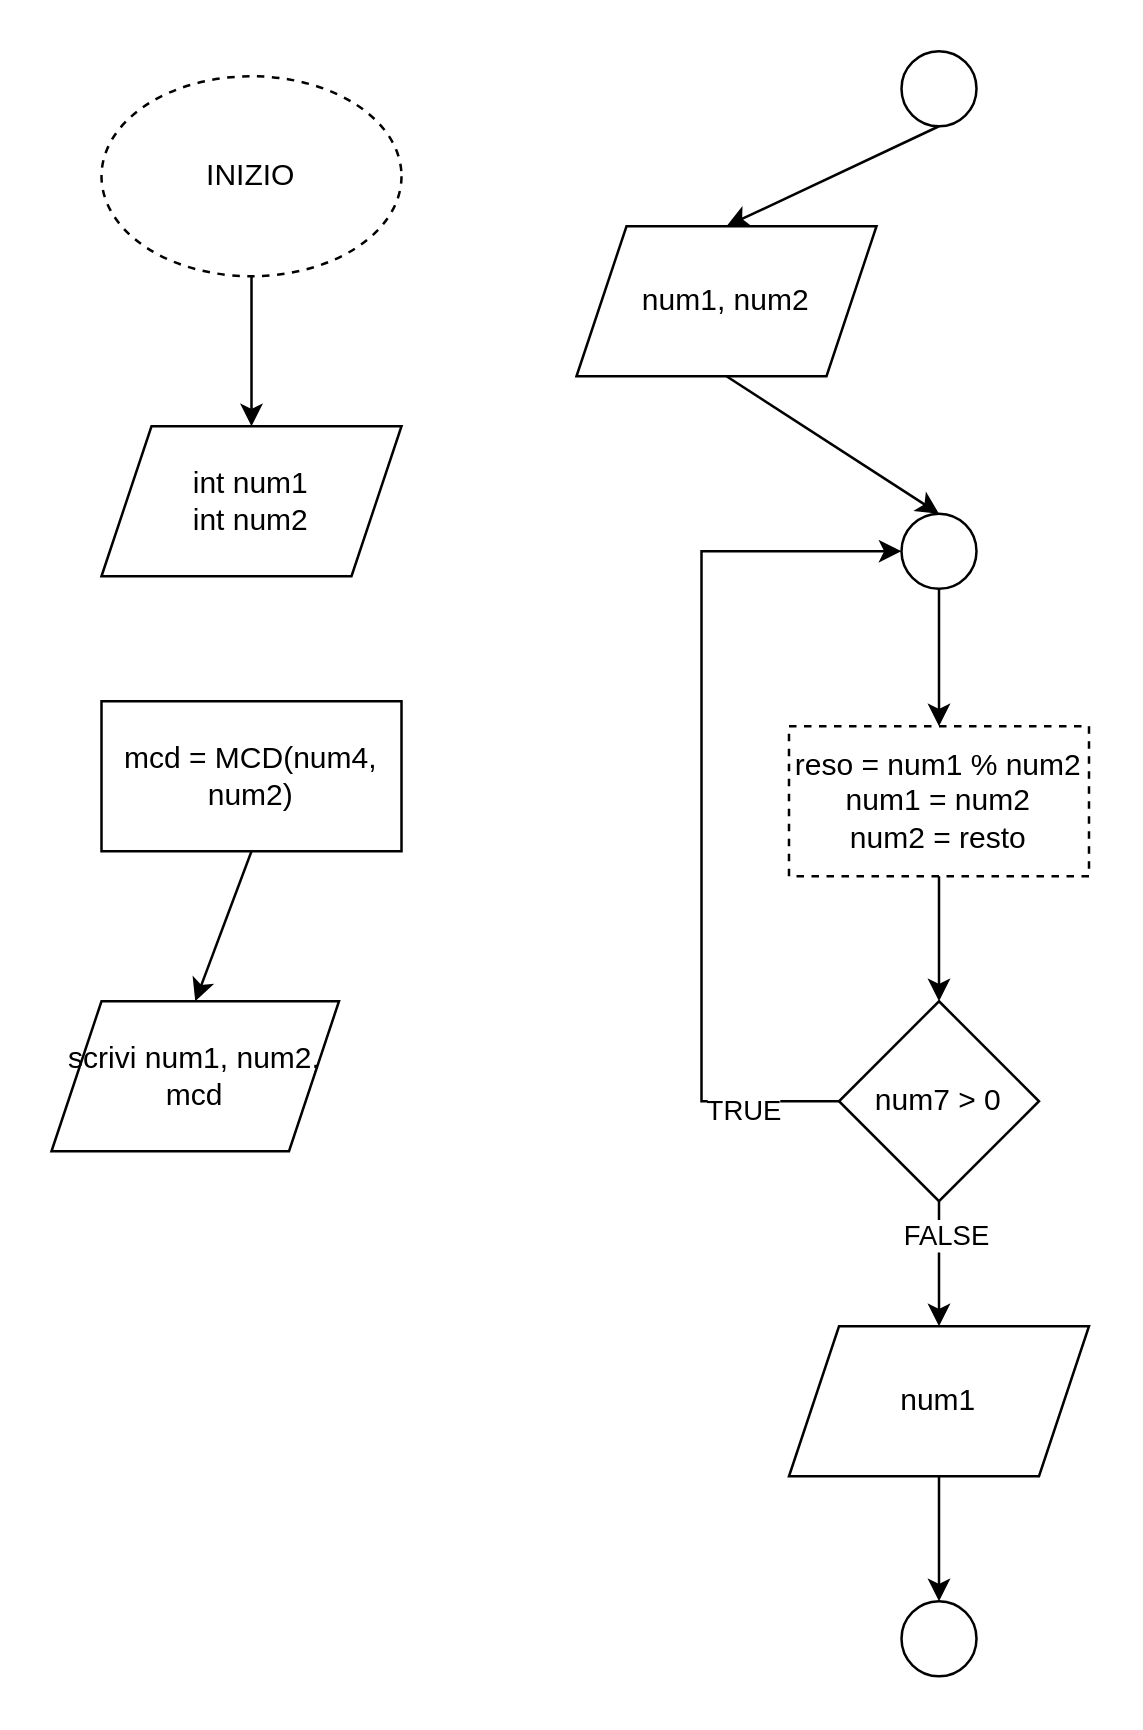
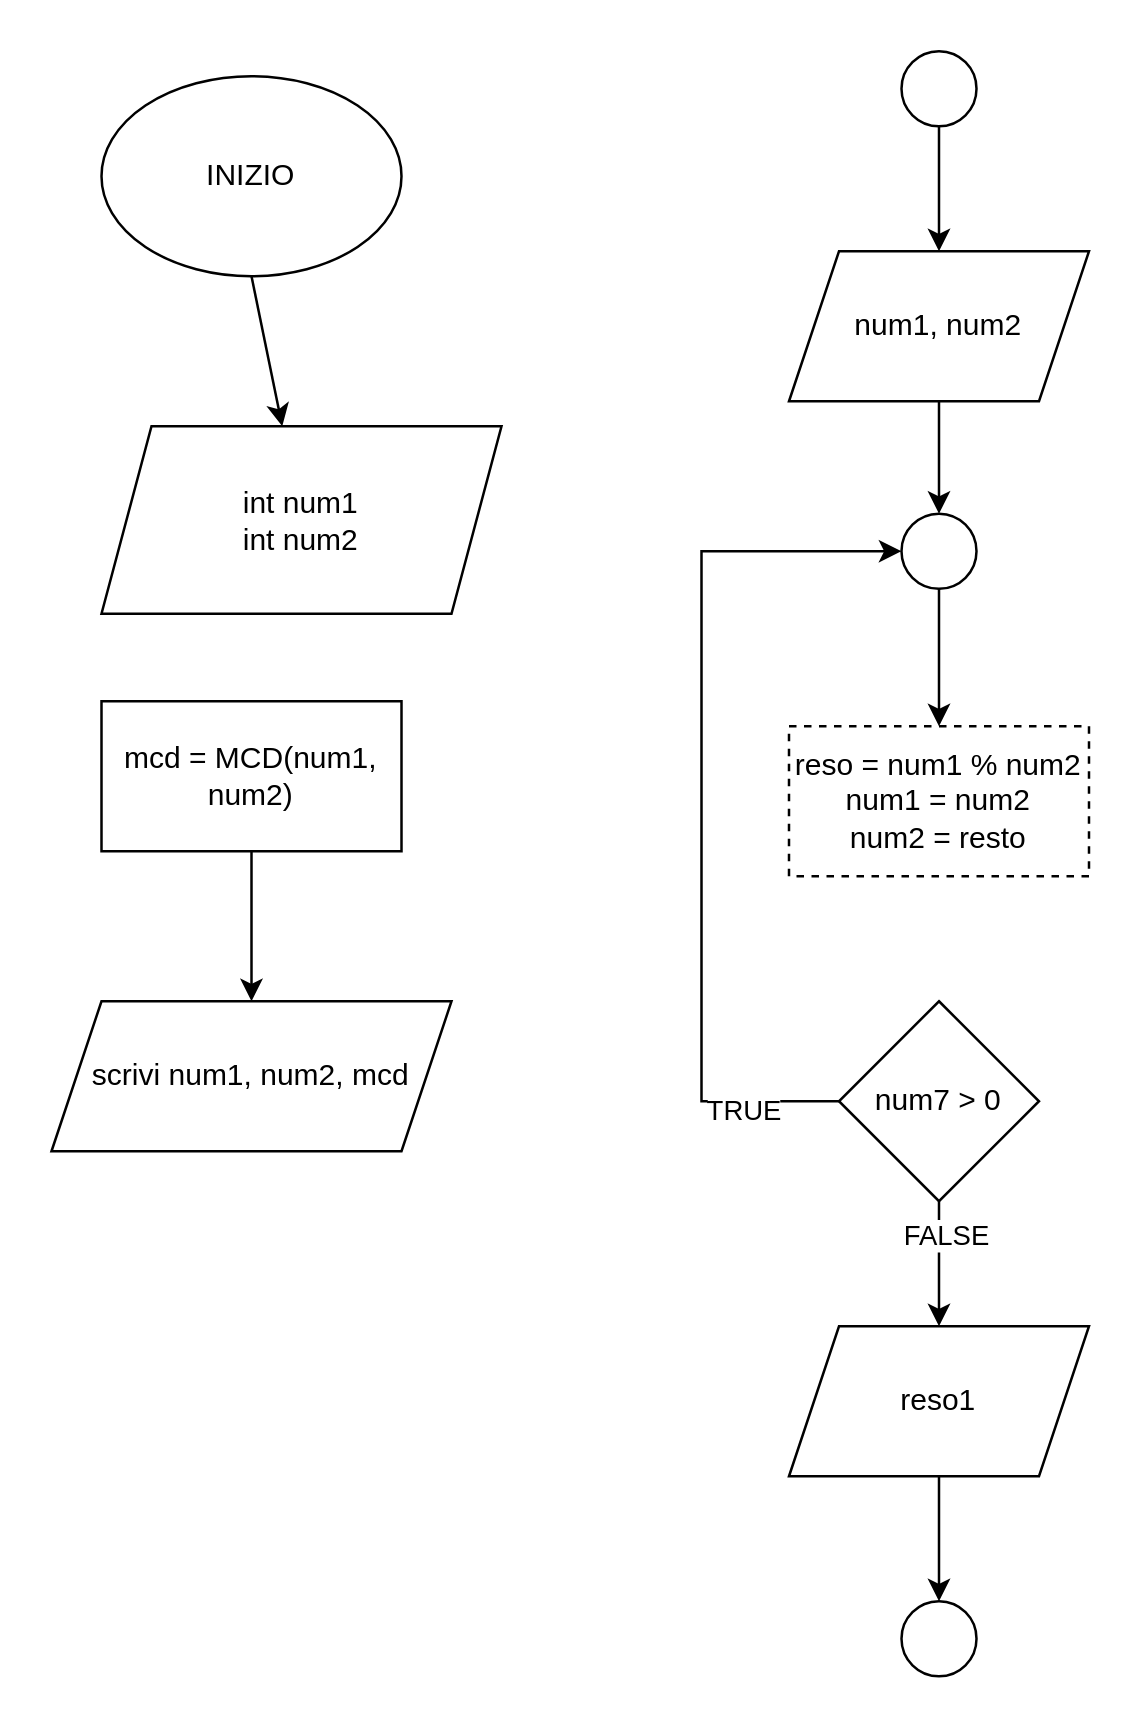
- <mxCell id="2" value="INIZIO" style="ellipse;whiteSpace=wrap;html=1;dashed=1;" vertex="1" parent="1"><mxGeometry x="40" y="30" width="120" height="80" as="geometry" /></mxCell>
+ <mxCell id="2" value="INIZIO" style="ellipse;whiteSpace=wrap;html=1;" vertex="1" parent="1"><mxGeometry x="40" y="30" width="120" height="80" as="geometry" /></mxCell>
- <mxCell id="9" value="num1, num2" style="shape=parallelogram;perimeter=parallelogramPerimeter;whiteSpace=wrap;html=1;fixedSize=1;" vertex="1" parent="1"><mxGeometry x="230" y="90" width="120" height="60" as="geometry" /></mxCell>
+ <mxCell id="9" value="num1, num2" style="shape=parallelogram;perimeter=parallelogramPerimeter;whiteSpace=wrap;html=1;fixedSize=1;" vertex="1" parent="1"><mxGeometry x="315" y="100" width="120" height="60" as="geometry" /></mxCell>
- <mxCell id="4" value="int num1&lt;br&gt;int num2" style="shape=parallelogram;perimeter=parallelogramPerimeter;whiteSpace=wrap;html=1;fixedSize=1;" vertex="1" parent="1"><mxGeometry x="40" y="170" width="120" height="60" as="geometry" /></mxCell>
+ <mxCell id="4" value="int num1&lt;br&gt;int num2" style="shape=parallelogram;perimeter=parallelogramPerimeter;whiteSpace=wrap;html=1;fixedSize=1;" vertex="1" parent="1"><mxGeometry x="40" y="170" width="160" height="75" as="geometry" /></mxCell>
- <mxCell id="5" value="mcd = MCD(num4, num2)" style="rounded=0;whiteSpace=wrap;html=1;" vertex="1" parent="1"><mxGeometry x="40" y="280" width="120" height="60" as="geometry" /></mxCell>
+ <mxCell id="5" value="mcd = MCD(num1, num2)" style="rounded=0;whiteSpace=wrap;html=1;" vertex="1" parent="1"><mxGeometry x="40" y="280" width="120" height="60" as="geometry" /></mxCell>
- <mxCell id="16" value="" style="endArrow=classic;html=1;rounded=0;exitX=0.5;exitY=1;exitDx=0;exitDy=0;entryX=0.5;entryY=0;entryDx=0;entryDy=0;" edge="1" parent="1" source="13" target="15"><mxGeometry width="50" height="50" relative="1" as="geometry"><mxPoint x="220" y="260" as="sourcePoint" /><mxPoint x="270" y="210" as="targetPoint" /></mxGeometry></mxCell>
- <mxCell id="6" value="scrivi num1, num2, mcd" style="shape=parallelogram;perimeter=parallelogramPerimeter;whiteSpace=wrap;html=1;fixedSize=1;" vertex="1" parent="1"><mxGeometry x="20" y="400" width="115" height="60" as="geometry" /></mxCell>
+ <mxCell id="6" value="scrivi num1, num2, mcd" style="shape=parallelogram;perimeter=parallelogramPerimeter;whiteSpace=wrap;html=1;fixedSize=1;" vertex="1" parent="1"><mxGeometry x="20" y="400" width="160" height="60" as="geometry" /></mxCell>
- <mxCell id="21" value="num1" style="shape=parallelogram;perimeter=parallelogramPerimeter;whiteSpace=wrap;html=1;fixedSize=1;" vertex="1" parent="1"><mxGeometry x="315" y="530" width="120" height="60" as="geometry" /></mxCell>
+ <mxCell id="21" value="reso1" style="shape=parallelogram;perimeter=parallelogramPerimeter;whiteSpace=wrap;html=1;fixedSize=1;" vertex="1" parent="1"><mxGeometry x="315" y="530" width="120" height="60" as="geometry" /></mxCell>
